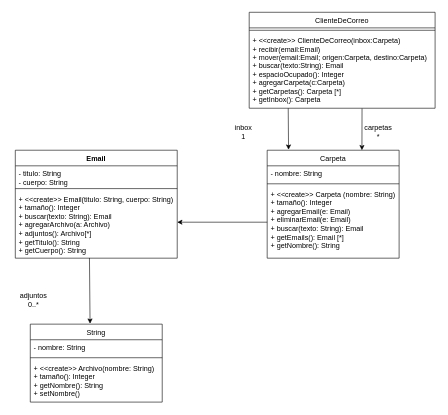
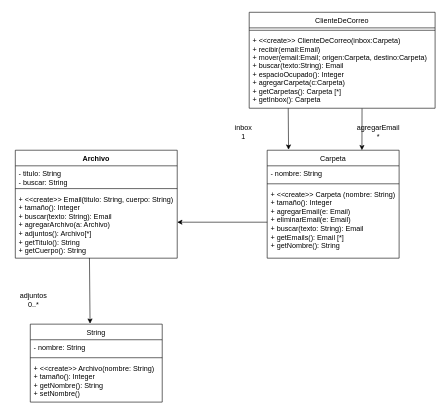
- <mxCell id="20" value="carpetas&lt;br&gt;*" style="text;html=1;align=center;verticalAlign=middle;resizable=0;points=[];autosize=1;strokeColor=none;fillColor=none;" vertex="1" parent="1"><mxGeometry x="595" y="200" width="70" height="40" as="geometry" /></mxCell>
+ <mxCell id="20" value="agregarEmail&lt;br&gt;*" style="text;html=1;align=center;verticalAlign=middle;resizable=0;points=[];autosize=1;strokeColor=none;fillColor=none;" vertex="1" parent="1"><mxGeometry x="595" y="200" width="70" height="40" as="geometry" /></mxCell>
- <mxCell id="9" value="Email" style="swimlane;fontStyle=1;align=center;verticalAlign=top;childLayout=stackLayout;horizontal=1;startSize=26;horizontalStack=0;resizeParent=1;resizeParentMax=0;resizeLast=0;collapsible=1;marginBottom=0;whiteSpace=wrap;html=1;" vertex="1" parent="1"><mxGeometry x="25" y="250" width="270" height="180" as="geometry" /></mxCell>
+ <mxCell id="9" value="Archivo" style="swimlane;fontStyle=1;align=center;verticalAlign=top;childLayout=stackLayout;horizontal=1;startSize=26;horizontalStack=0;resizeParent=1;resizeParentMax=0;resizeLast=0;collapsible=1;marginBottom=0;whiteSpace=wrap;html=1;" vertex="1" parent="1"><mxGeometry x="25" y="250" width="270" height="180" as="geometry" /></mxCell>
- <mxCell id="10" value="- titulo: String&lt;br&gt;- cuerpo: String" style="text;strokeColor=none;fillColor=none;align=left;verticalAlign=top;spacingLeft=4;spacingRight=4;overflow=hidden;rotatable=0;points=[[0,0.5],[1,0.5]];portConstraint=eastwest;whiteSpace=wrap;html=1;" vertex="1" parent="9"><mxGeometry y="26" width="270" height="34" as="geometry" /></mxCell>
+ <mxCell id="10" value="- titulo: String&lt;br&gt;- buscar: String" style="text;strokeColor=none;fillColor=none;align=left;verticalAlign=top;spacingLeft=4;spacingRight=4;overflow=hidden;rotatable=0;points=[[0,0.5],[1,0.5]];portConstraint=eastwest;whiteSpace=wrap;html=1;" vertex="1" parent="9"><mxGeometry y="26" width="270" height="34" as="geometry" /></mxCell>
